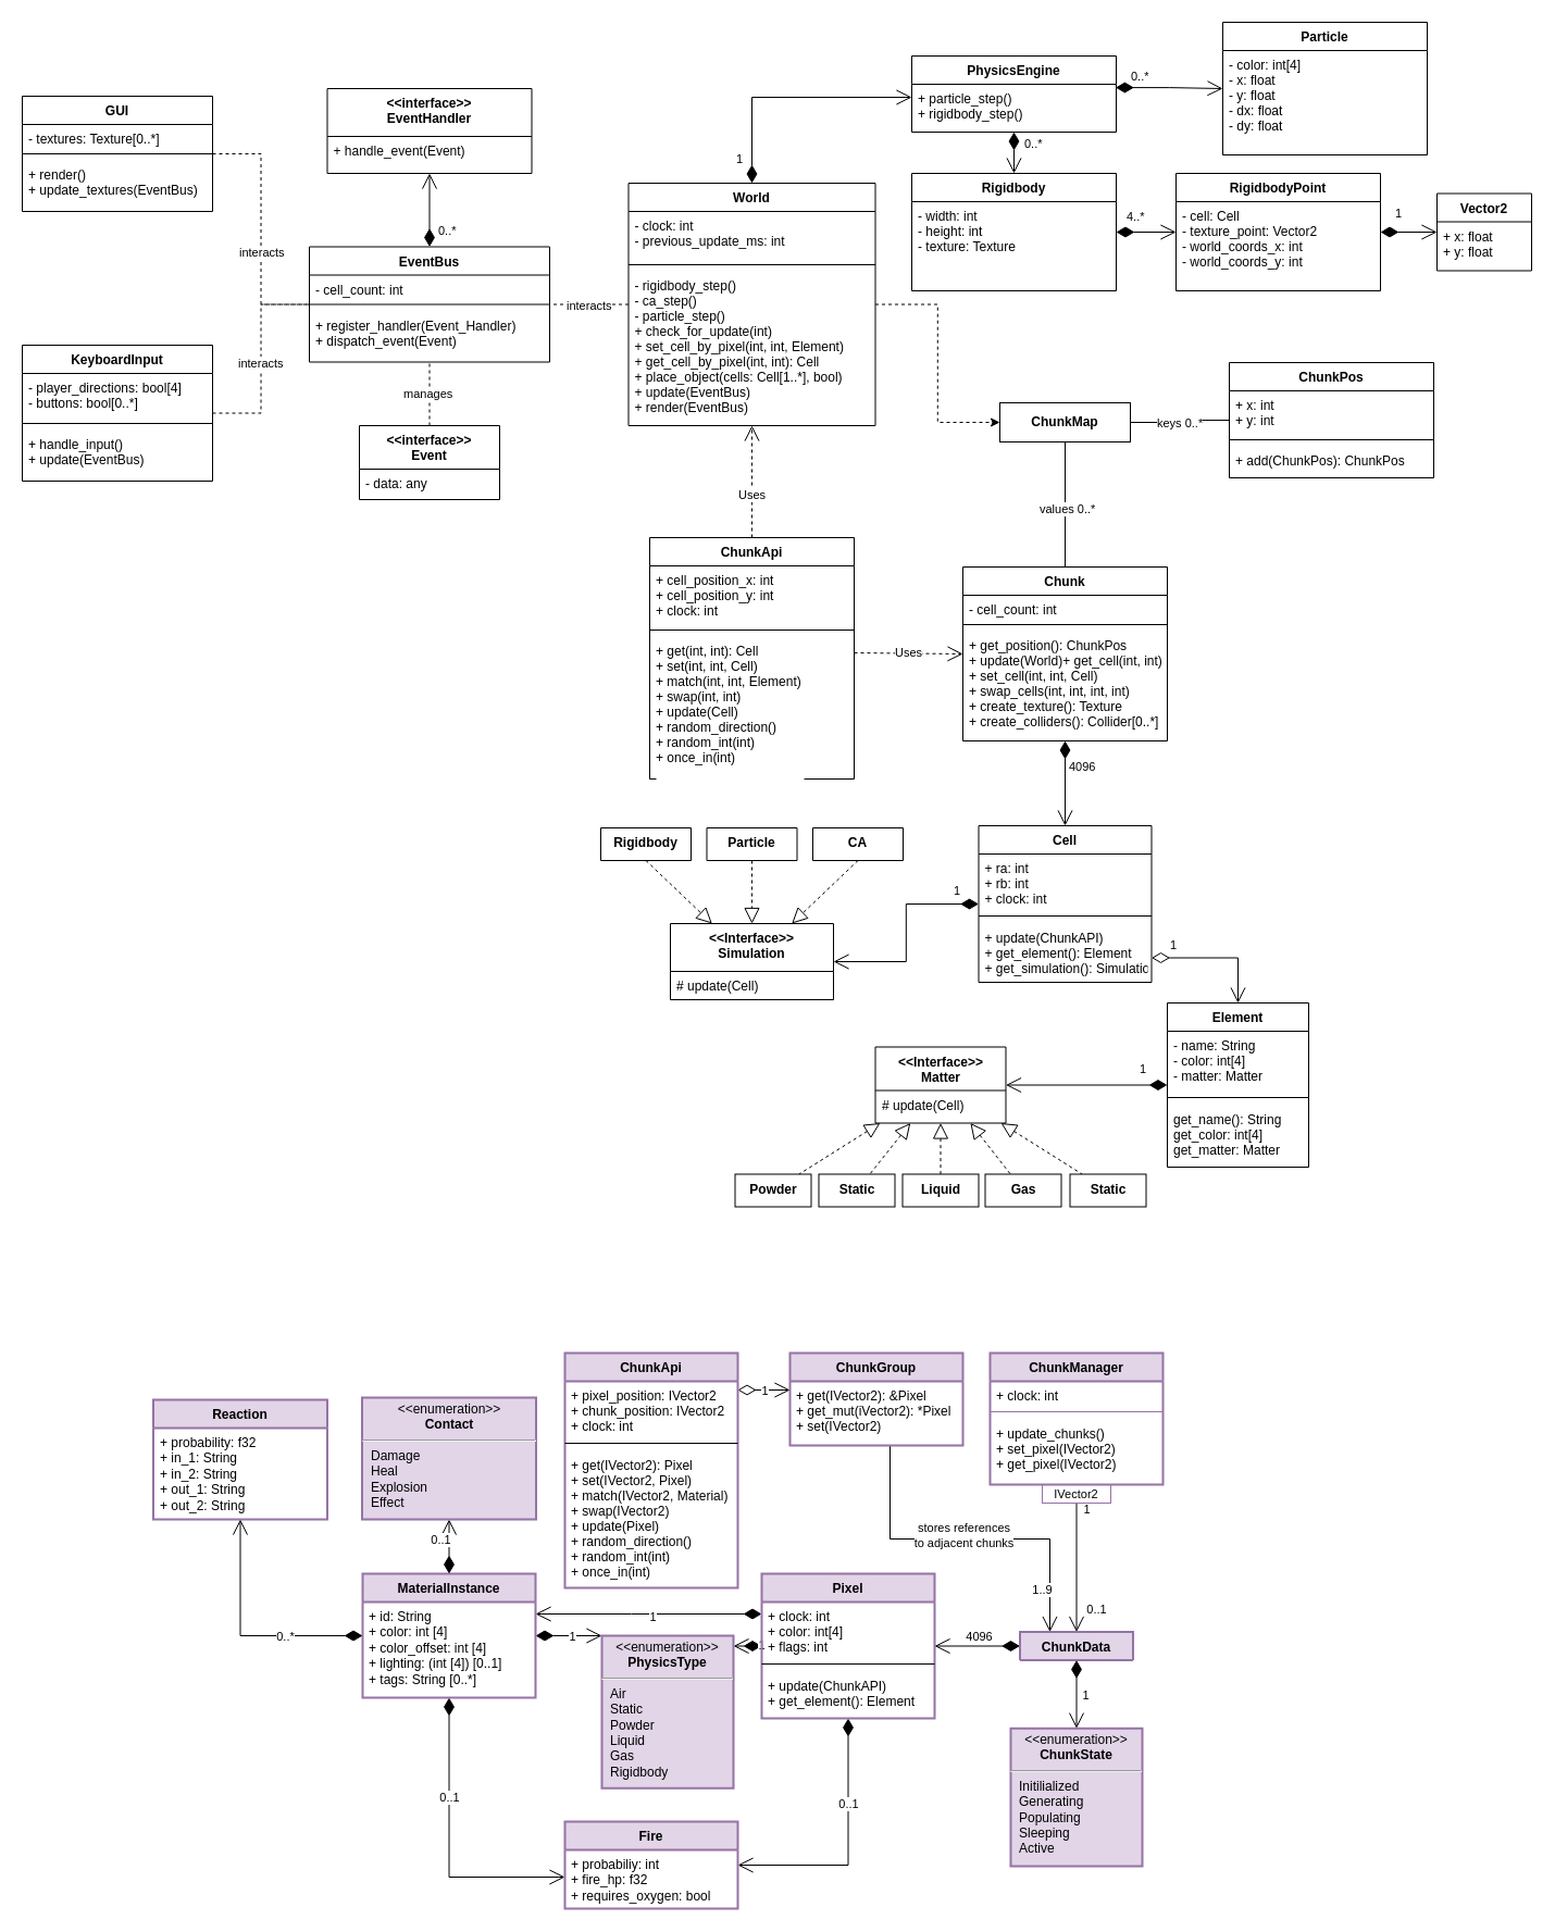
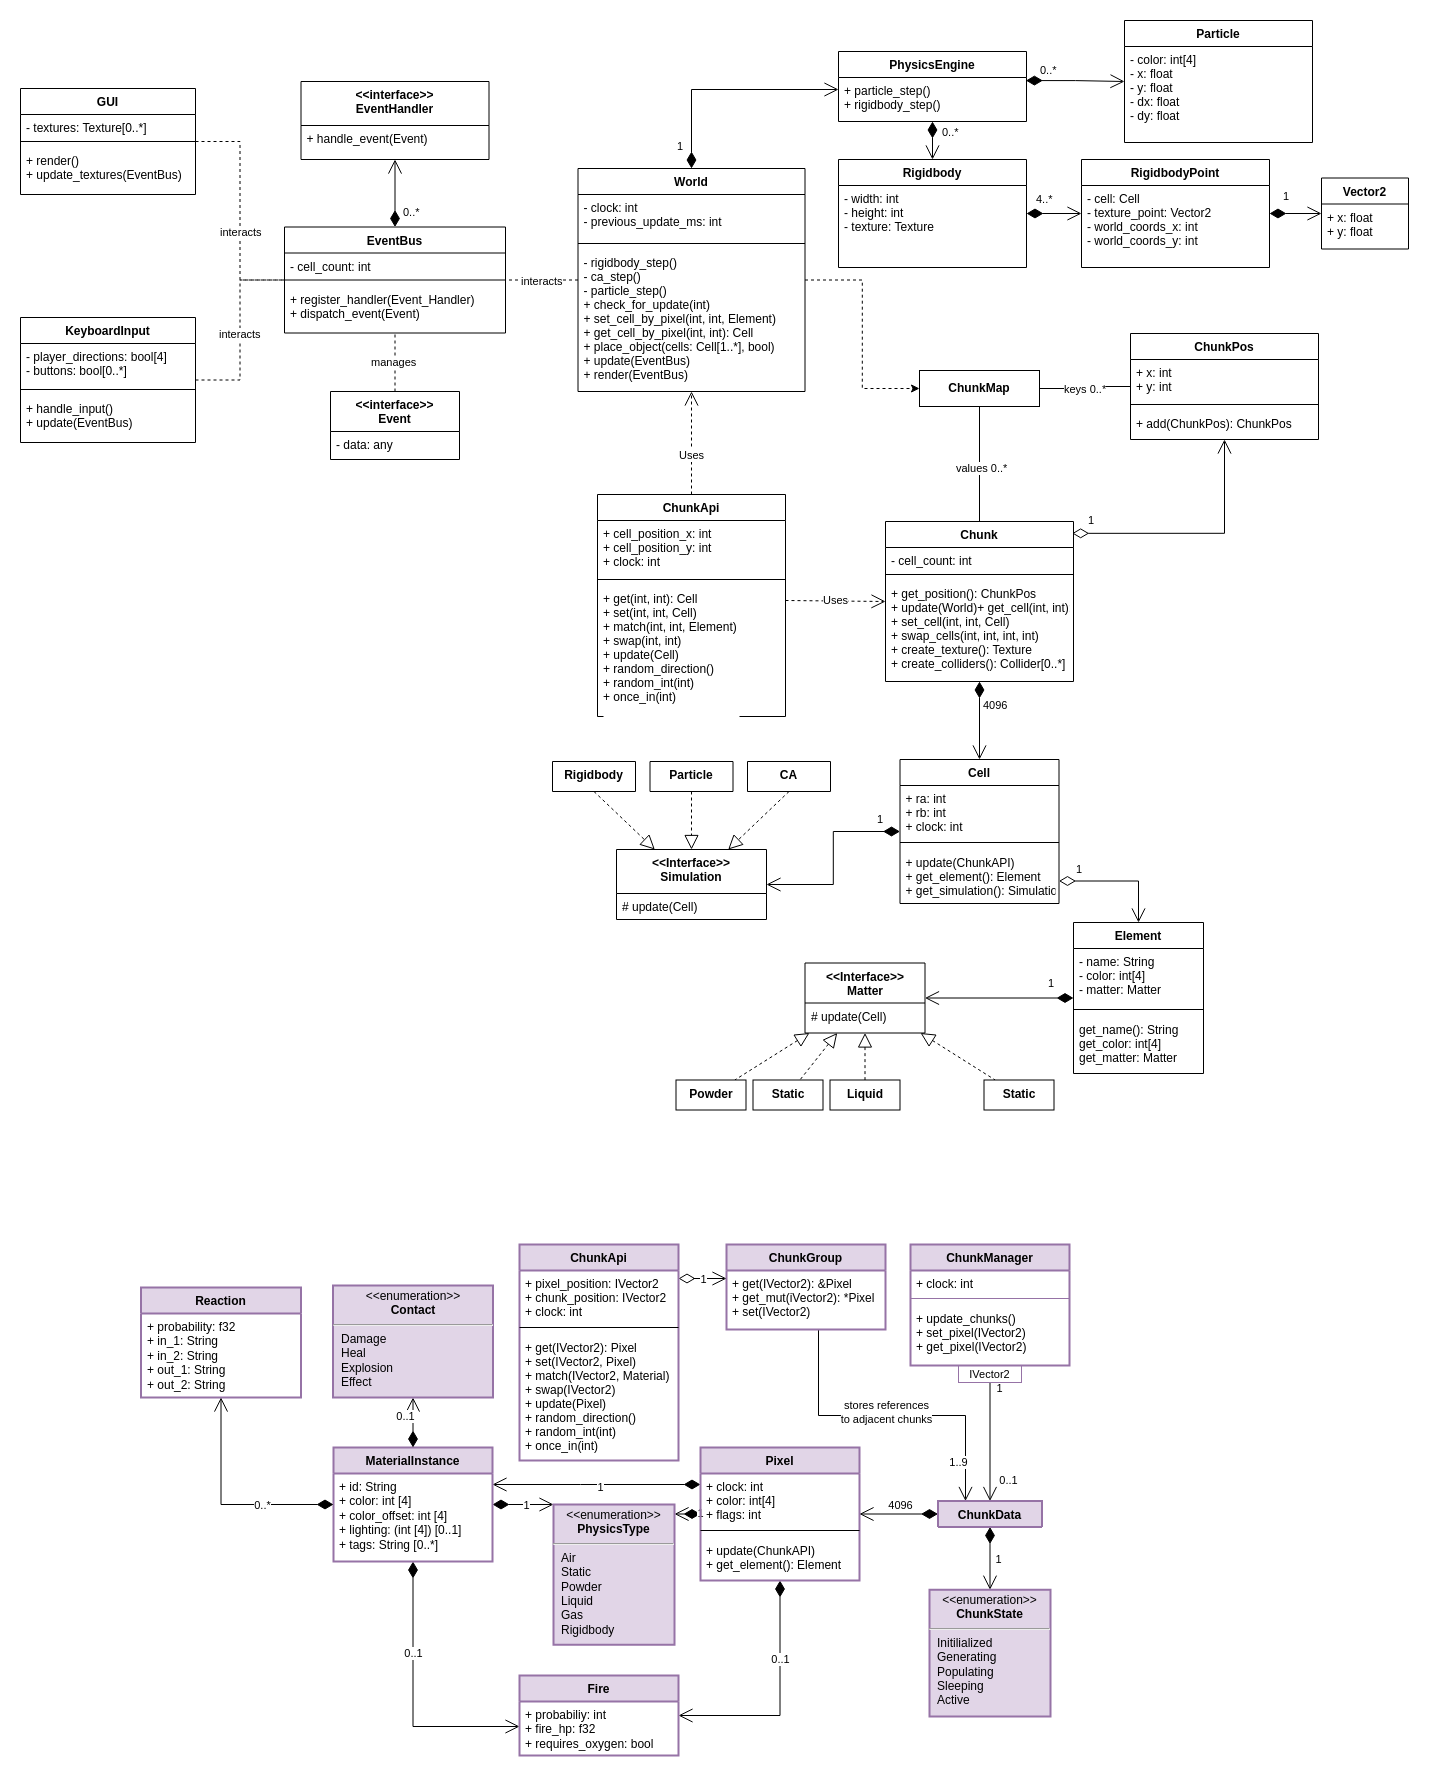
+ <mxCell id="68" value="1" style="endArrow=open;html=1;endSize=12;startArrow=diamondThin;startSize=14;startFill=0;edgeStyle=orthogonalEdgeStyle;align=left;verticalAlign=bottom;rounded=0;exitX=0.993;exitY=0.074;exitDx=0;exitDy=0;exitPerimeter=0;fontColor=#000000;labelBackgroundColor=#FFFFFF;" parent="1" source="2" target="43" edge="1"><mxGeometry x="-0.884" y="4" relative="1" as="geometry"><mxPoint x="1189" y="592" as="sourcePoint" /><mxPoint x="1189" y="670" as="targetPoint" /><mxPoint as="offset" /></mxGeometry></mxCell>
- <mxCell id="28" value="" style="orthogonalLoop=1;jettySize=auto;html=1;endArrow=none;endFill=0;startArrow=block;startFill=0;rounded=0;dashed=1;endSize=12;startSize=12;fontColor=#000000;labelBackgroundColor=#FFFFFF;" parent="1" source="19" target="29" edge="1"><mxGeometry relative="1" as="geometry"><mxPoint x="909.099" y="1069" as="sourcePoint" /></mxGeometry></mxCell>
- <mxCell id="29" value="Gas" style="whiteSpace=wrap;html=1;verticalAlign=top;fontStyle=1;startSize=40;fontColor=#000000;labelBackgroundColor=#FFFFFF;" parent="1" vertex="1"><mxGeometry x="905.5" y="1079.5" width="70" height="30" as="geometry" /></mxCell>
